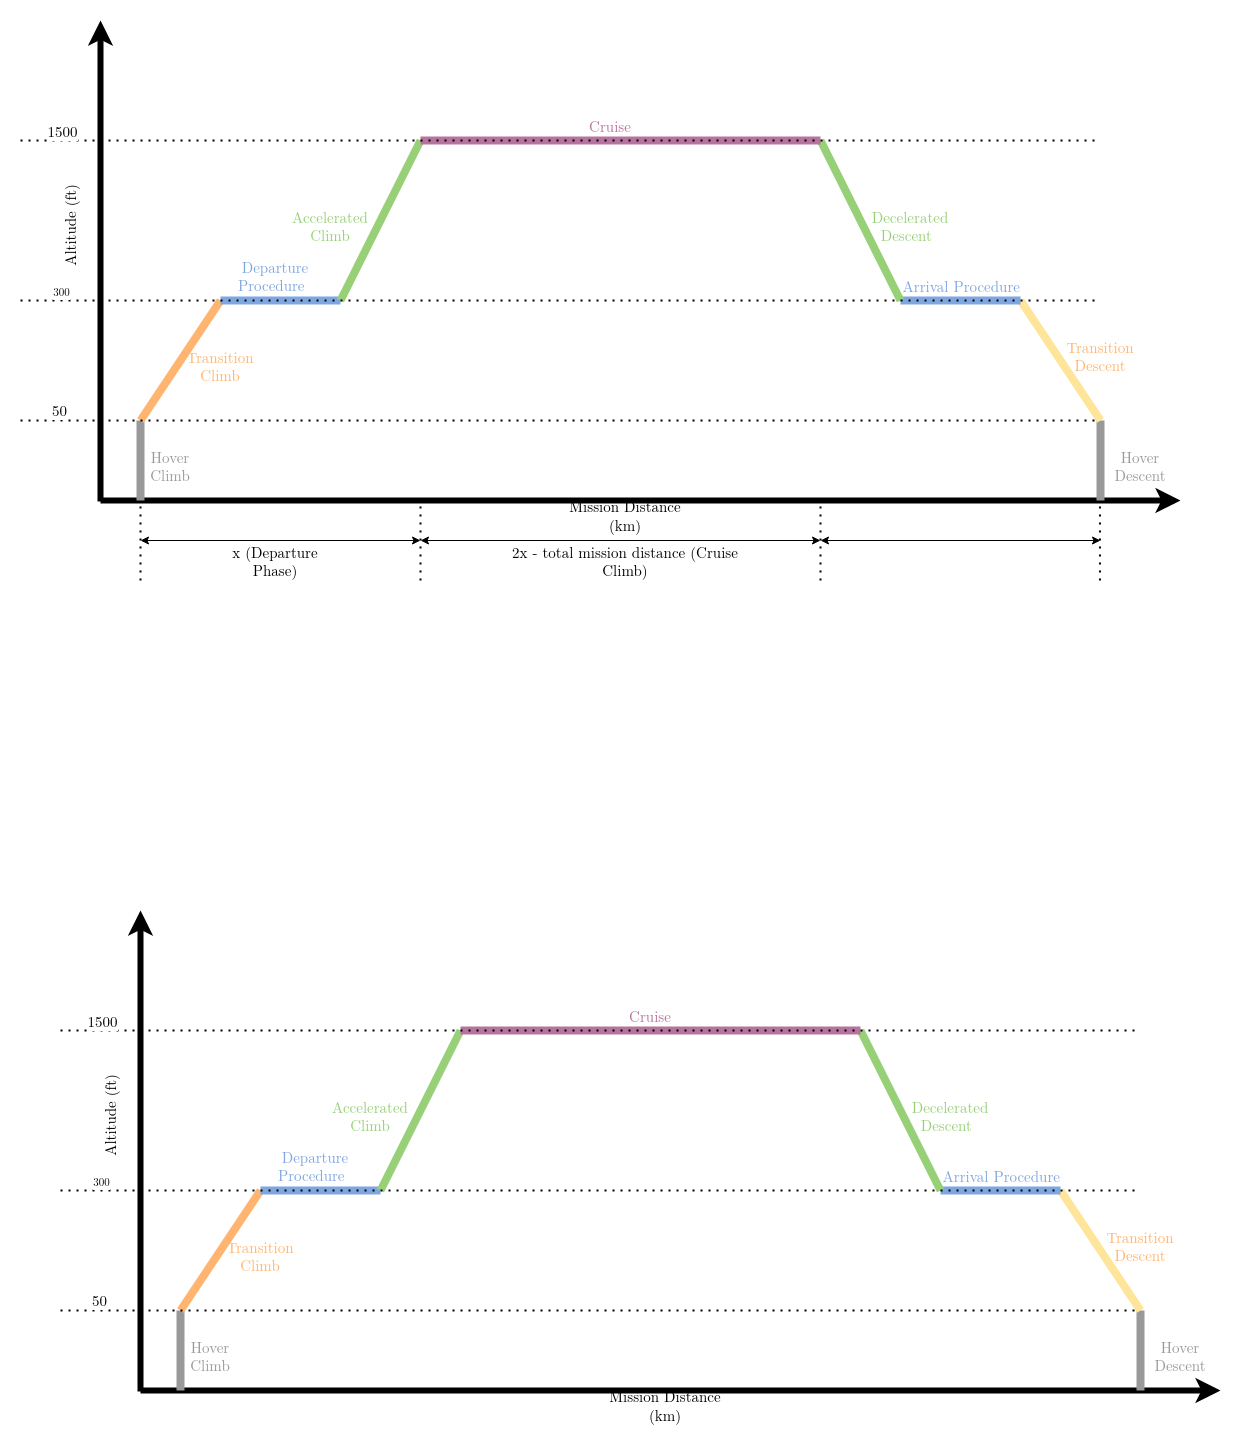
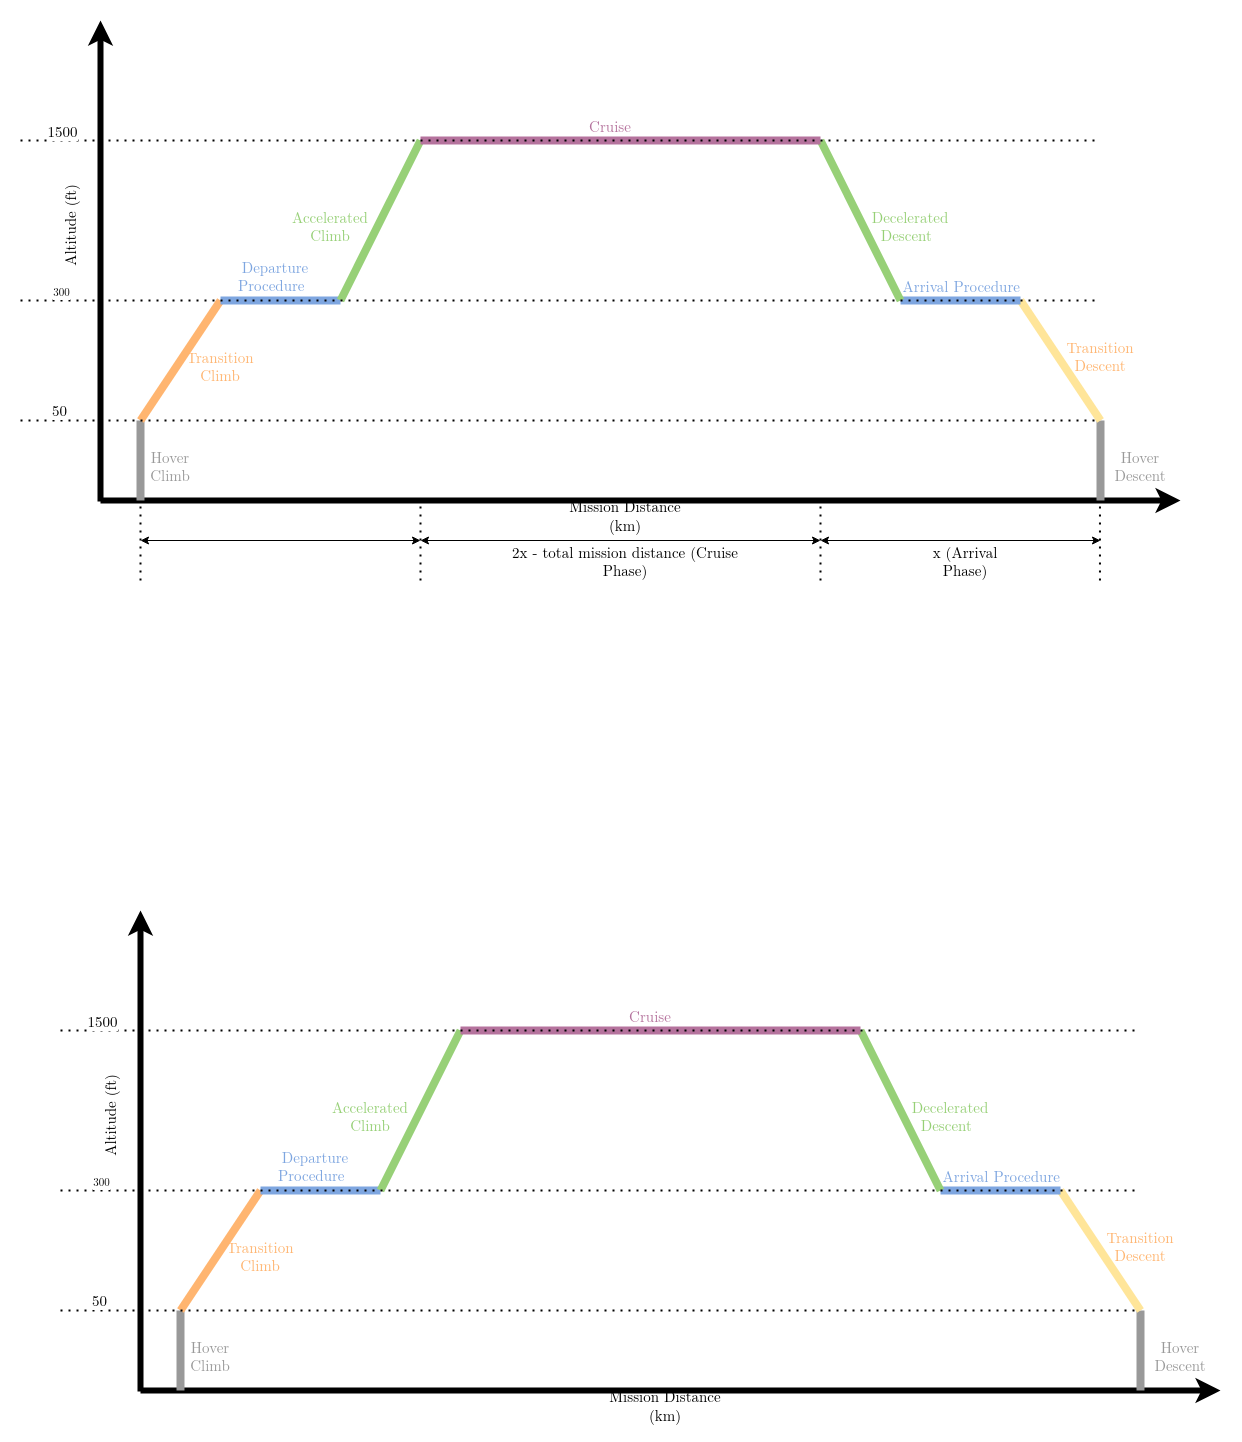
- <mxCell id="37" value="&lt;font style=&quot;font-size: 15px;&quot;&gt;x (Departure Phase)&lt;/font&gt;" style="text;html=1;align=center;verticalAlign=middle;whiteSpace=wrap;rounded=0;fontFamily=Latin Modern roman;fontSource=https%3A%2F%2Ffonts.googleapis.com%2Fcss%3Ffamily%3DLatin%2BModern%2Broman;" parent="1" vertex="1"><mxGeometry x="210" y="550" width="130" height="20" as="geometry" /></mxCell>
- <mxCell id="39" value="&lt;font style=&quot;font-size: 15px;&quot; data-font-src=&quot;https://fonts.googleapis.com/css?family=Latin+Modern+roman&quot; face=&quot;Latin Modern roman&quot;&gt;2x - total mission distance (Cruise Climb)&lt;/font&gt;" style="text;html=1;align=center;verticalAlign=middle;whiteSpace=wrap;rounded=0;fontFamily=Latin Modern roman;fontSource=https%3A%2F%2Ffonts.googleapis.com%2Fcss%3Ffamily%3DLatin%2BModern%2Broman;" parent="1" vertex="1"><mxGeometry x="490" y="550" width="270" height="20" as="geometry" /></mxCell>
+ <mxCell id="39" value="&lt;font style=&quot;font-size: 15px;&quot; data-font-src=&quot;https://fonts.googleapis.com/css?family=Latin+Modern+roman&quot; face=&quot;Latin Modern roman&quot;&gt;2x - total mission distance (Cruise Phase)&lt;/font&gt;" style="text;html=1;align=center;verticalAlign=middle;whiteSpace=wrap;rounded=0;fontFamily=Latin Modern roman;fontSource=https%3A%2F%2Ffonts.googleapis.com%2Fcss%3Ffamily%3DLatin%2BModern%2Broman;" parent="1" vertex="1"><mxGeometry x="490" y="550" width="270" height="20" as="geometry" /></mxCell>
+ <mxCell id="38" value="&lt;font style=&quot;font-size: 15px;&quot;&gt;x (Arrival Phase)&lt;/font&gt;" style="text;html=1;align=center;verticalAlign=middle;whiteSpace=wrap;rounded=0;fontFamily=Latin Modern roman;fontSource=https%3A%2F%2Ffonts.googleapis.com%2Fcss%3Ffamily%3DLatin%2BModern%2Broman;" parent="1" vertex="1"><mxGeometry x="910" y="550" width="110" height="20" as="geometry" /></mxCell>
